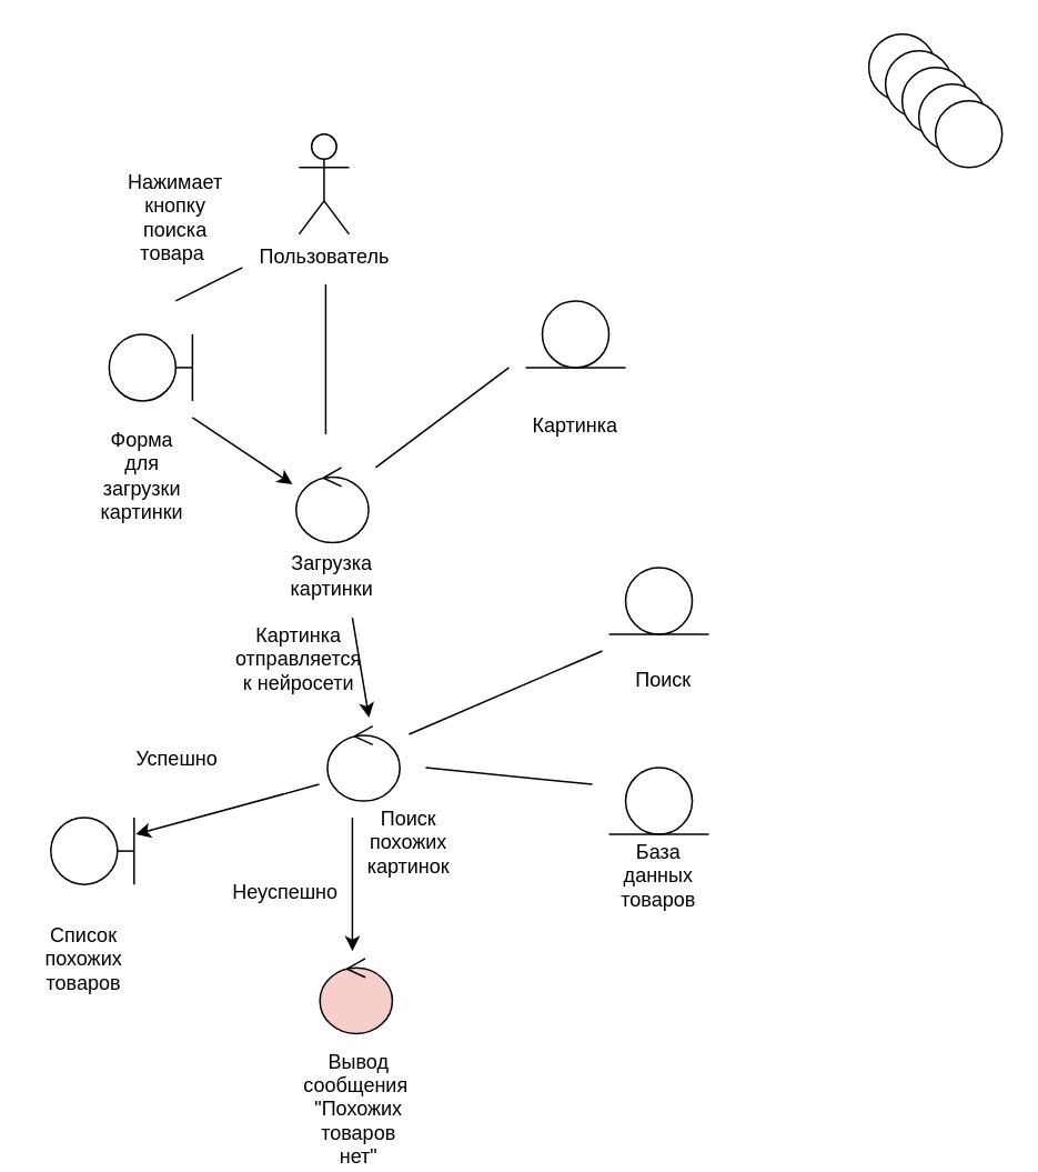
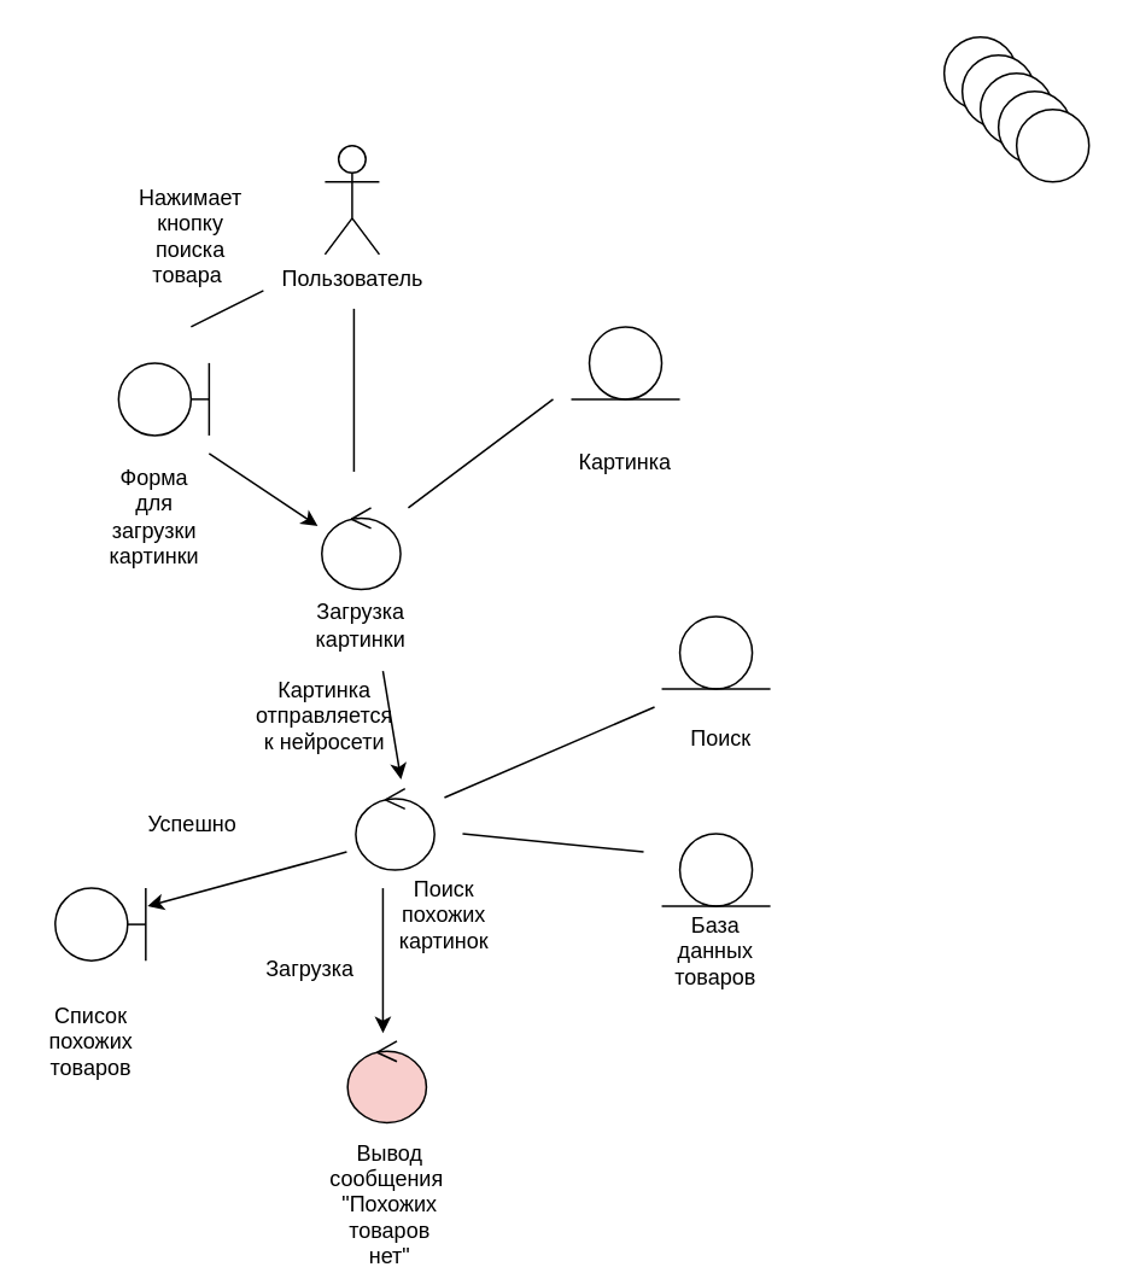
- <mxCell id="38" value="Неуспешно" style="text;html=1;strokeColor=none;fillColor=none;align=center;verticalAlign=middle;whiteSpace=wrap;rounded=0;" parent="1" vertex="1"><mxGeometry x="141" y="520" width="60" height="30" as="geometry" /></mxCell>
+ <mxCell id="38" value="Загрузка" style="text;html=1;strokeColor=none;fillColor=none;align=center;verticalAlign=middle;whiteSpace=wrap;rounded=0;" parent="1" vertex="1"><mxGeometry x="141" y="520" width="60" height="30" as="geometry" /></mxCell>
